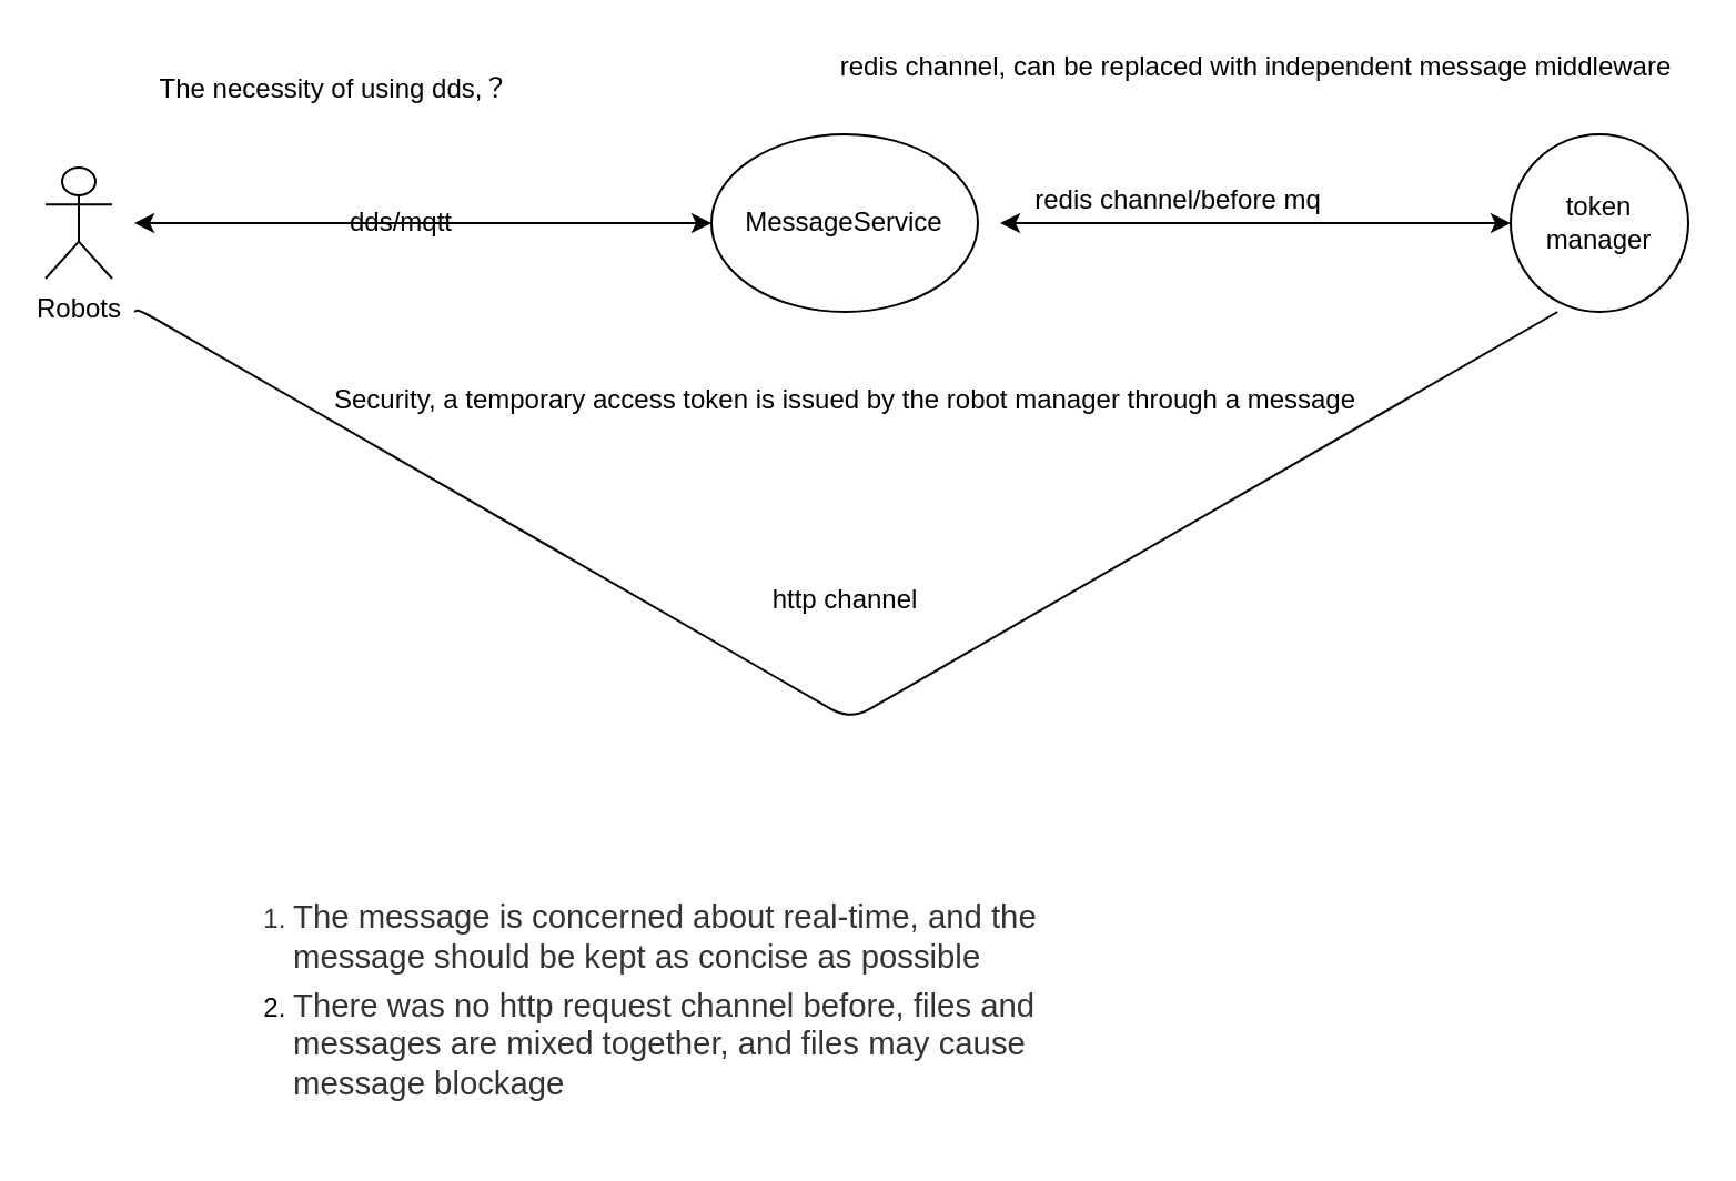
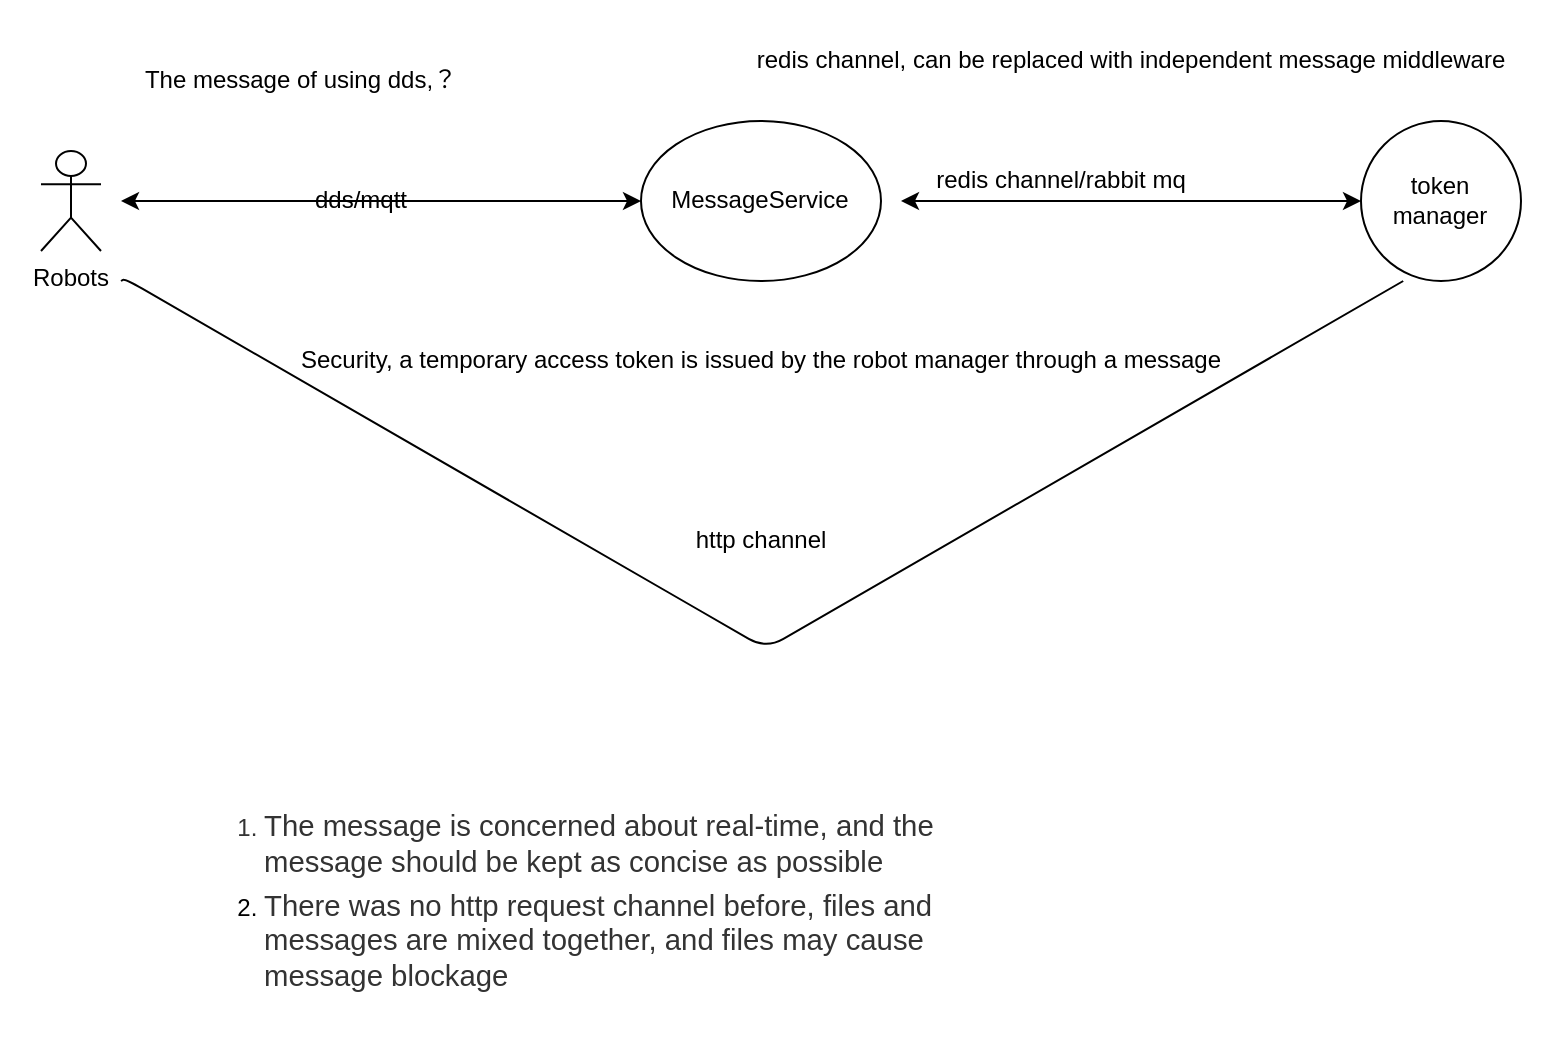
- <mxCell id="11" value="The necessity of using dds,？" style="text;html=1;align=center;verticalAlign=middle;resizable=0;points=[];autosize=1;strokeColor=none;" vertex="1" parent="1"><mxGeometry x="65" y="30" width="170" height="20" as="geometry" /></mxCell>
+ <mxCell id="11" value="The message of using dds,？" style="text;html=1;align=center;verticalAlign=middle;resizable=0;points=[];autosize=1;strokeColor=none;" vertex="1" parent="1"><mxGeometry x="65" y="30" width="170" height="20" as="geometry" /></mxCell>
- <mxCell id="8" value="redis channel/before mq&lt;br&gt;" style="text;html=1;align=center;verticalAlign=middle;resizable=0;points=[];autosize=1;strokeColor=none;" vertex="1" parent="1"><mxGeometry x="460" y="80" width="140" height="20" as="geometry" /></mxCell>
+ <mxCell id="8" value="redis channel/rabbit mq&lt;br&gt;" style="text;html=1;align=center;verticalAlign=middle;resizable=0;points=[];autosize=1;strokeColor=none;" vertex="1" parent="1"><mxGeometry x="460" y="80" width="140" height="20" as="geometry" /></mxCell>
